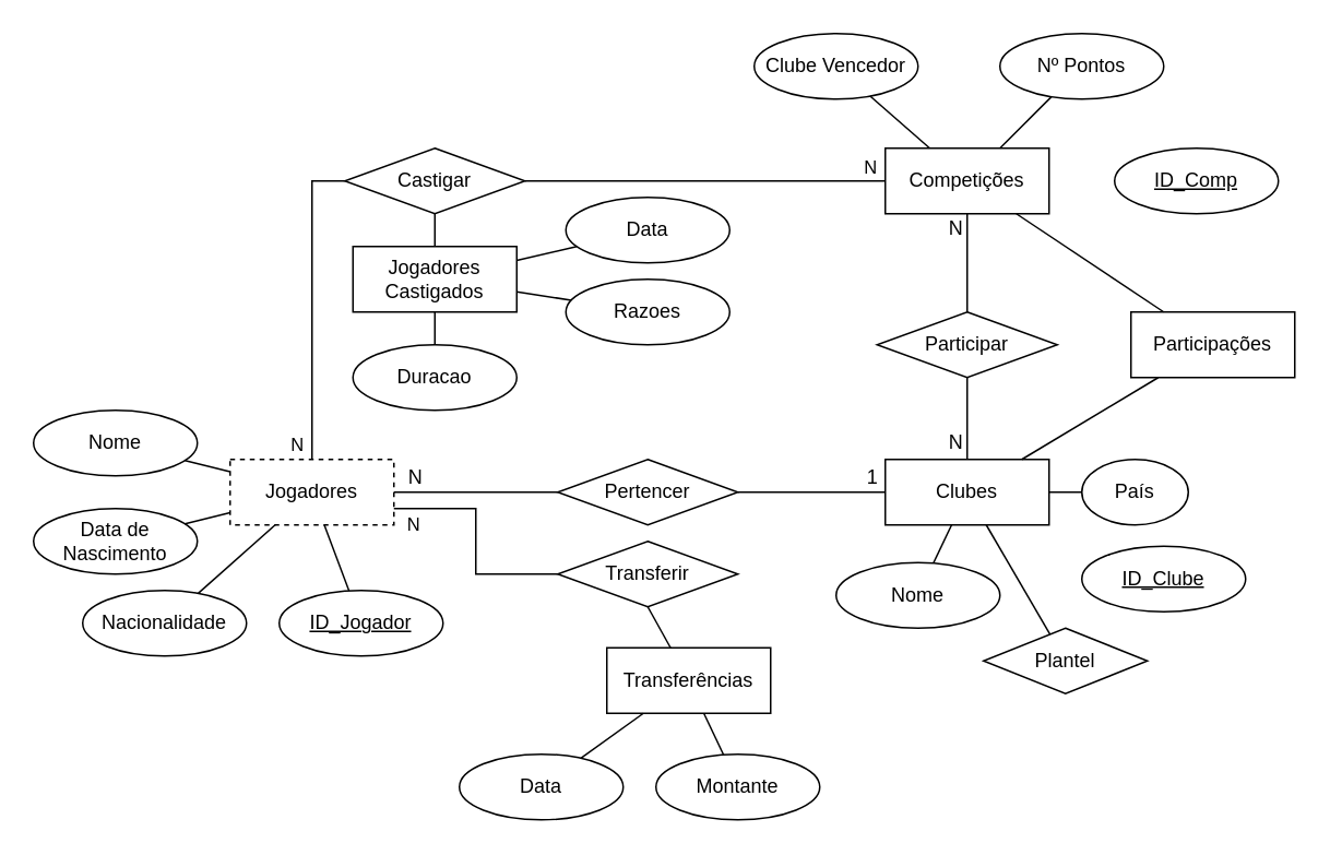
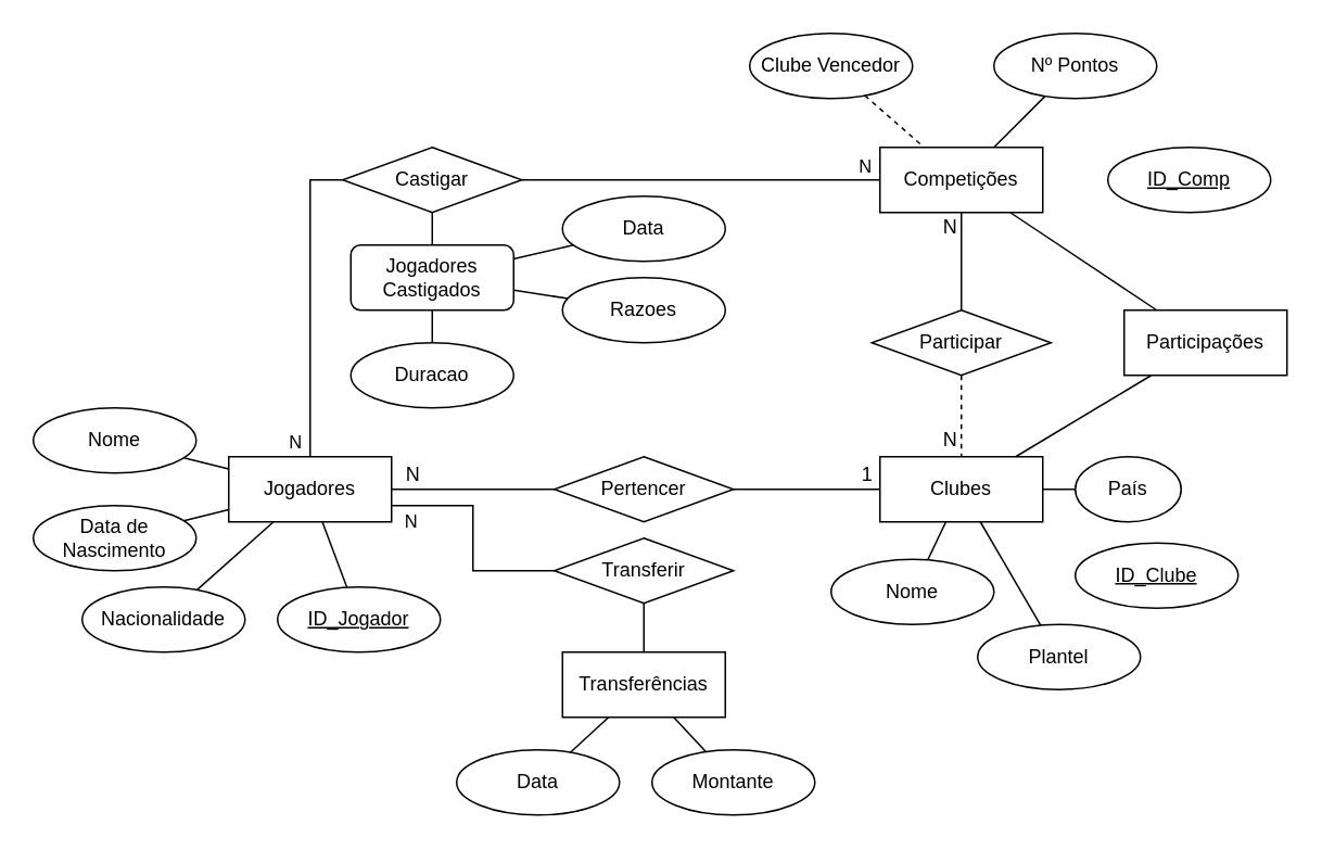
- <mxCell id="39" value="" style="endArrow=none;html=1;rounded=0;" parent="1" source="37" target="31" edge="1"><mxGeometry relative="1" as="geometry"><mxPoint x="350" y="100" as="sourcePoint" /><mxPoint x="510" y="100" as="targetPoint" /></mxGeometry></mxCell>
+ <mxCell id="39" value="" style="endArrow=none;html=1;rounded=0;dashed=1;" parent="1" source="37" target="31" edge="1"><mxGeometry relative="1" as="geometry"><mxPoint x="350" y="100" as="sourcePoint" /><mxPoint x="510" y="100" as="targetPoint" /></mxGeometry></mxCell>
- <mxCell id="46" value="Jogadores Castigados" style="whiteSpace=wrap;html=1;align=center;" parent="1" vertex="1"><mxGeometry x="215" y="150" width="100" height="40" as="geometry" /></mxCell>
+ <mxCell id="46" value="Jogadores Castigados" style="whiteSpace=wrap;html=1;align=center;rounded=1;" parent="1" vertex="1"><mxGeometry x="215" y="150" width="100" height="40" as="geometry" /></mxCell>
- <mxCell id="34" style="edgeStyle=orthogonalEdgeStyle;rounded=0;orthogonalLoop=1;jettySize=auto;html=1;exitX=0.5;exitY=1;exitDx=0;exitDy=0;endArrow=none;endFill=0;" parent="1" source="30" target="11" edge="1"><mxGeometry relative="1" as="geometry"><mxPoint x="590" y="250" as="sourcePoint" /><mxPoint x="490" y="250" as="targetPoint" /></mxGeometry></mxCell>
+ <mxCell id="34" style="edgeStyle=orthogonalEdgeStyle;rounded=0;orthogonalLoop=1;jettySize=auto;html=1;exitX=0.5;exitY=1;exitDx=0;exitDy=0;endArrow=none;endFill=0;dashed=1;" parent="1" source="30" target="11" edge="1"><mxGeometry relative="1" as="geometry"><mxPoint x="590" y="250" as="sourcePoint" /><mxPoint x="490" y="250" as="targetPoint" /></mxGeometry></mxCell>
- <mxCell id="2" value="Jogadores" style="whiteSpace=wrap;html=1;align=center;dashed=1;" parent="1" vertex="1"><mxGeometry x="140" y="280" width="100" height="40" as="geometry" /></mxCell>
+ <mxCell id="2" value="Jogadores" style="whiteSpace=wrap;html=1;align=center;" parent="1" vertex="1"><mxGeometry x="140" y="280" width="100" height="40" as="geometry" /></mxCell>
- <mxCell id="56" value="Plantel" style="rhombus;whiteSpace=wrap;html=1;align=center;" vertex="1" parent="1"><mxGeometry x="600" y="383" width="100" height="40" as="geometry" /></mxCell>
+ <mxCell id="56" value="Plantel" style="ellipse;whiteSpace=wrap;html=1;align=center;" vertex="1" parent="1"><mxGeometry x="600" y="383" width="100" height="40" as="geometry" /></mxCell>
- <mxCell id="24" value="Transferências" style="whiteSpace=wrap;html=1;align=center;" parent="1" vertex="1"><mxGeometry x="370" y="395" width="100" height="40" as="geometry" /></mxCell>
+ <mxCell id="24" value="Transferências" style="whiteSpace=wrap;html=1;align=center;" parent="1" vertex="1"><mxGeometry x="345" y="400" width="100" height="40" as="geometry" /></mxCell>
